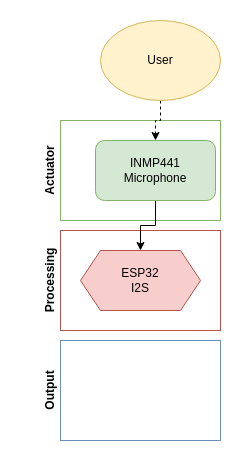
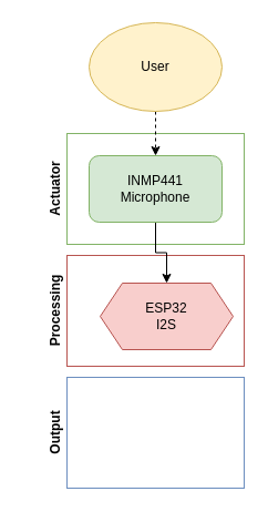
- <mxCell id="8" value="User" style="ellipse;whiteSpace=wrap;html=1;fillColor=#fff2cc;strokeColor=#d6b656;" vertex="1" parent="1"><mxGeometry x="100" y="20" width="120" height="80" as="geometry" /></mxCell>
+ <mxCell id="8" value="User" style="ellipse;whiteSpace=wrap;html=1;fillColor=#fff2cc;strokeColor=#d6b656;" vertex="1" parent="1"><mxGeometry x="80" y="20" width="120" height="80" as="geometry" /></mxCell>
- <mxCell id="6" value="INMP441&lt;br&gt;Microphone" style="rounded=1;whiteSpace=wrap;html=1;fillColor=#d5e8d4;strokeColor=#82b366;" vertex="1" parent="1"><mxGeometry x="95" y="140" width="120" height="60" as="geometry" /></mxCell>
+ <mxCell id="6" value="INMP441&lt;br&gt;Microphone" style="rounded=1;whiteSpace=wrap;html=1;fillColor=#d5e8d4;strokeColor=#82b366;" vertex="1" parent="1"><mxGeometry x="80" y="140" width="120" height="60" as="geometry" /></mxCell>
- <mxCell id="10" value="ESP32&lt;br&gt;I2S" style="shape=hexagon;perimeter=hexagonPerimeter2;whiteSpace=wrap;html=1;fixedSize=1;strokeColor=#b85450;fillColor=#f8cecc;" vertex="1" parent="1"><mxGeometry x="80" y="250" width="120" height="60" as="geometry" /></mxCell>
+ <mxCell id="10" value="ESP32&lt;br&gt;I2S" style="shape=hexagon;perimeter=hexagonPerimeter2;whiteSpace=wrap;html=1;fixedSize=1;strokeColor=#b85450;fillColor=#f8cecc;" vertex="1" parent="1"><mxGeometry x="90" y="255" width="120" height="60" as="geometry" /></mxCell>
